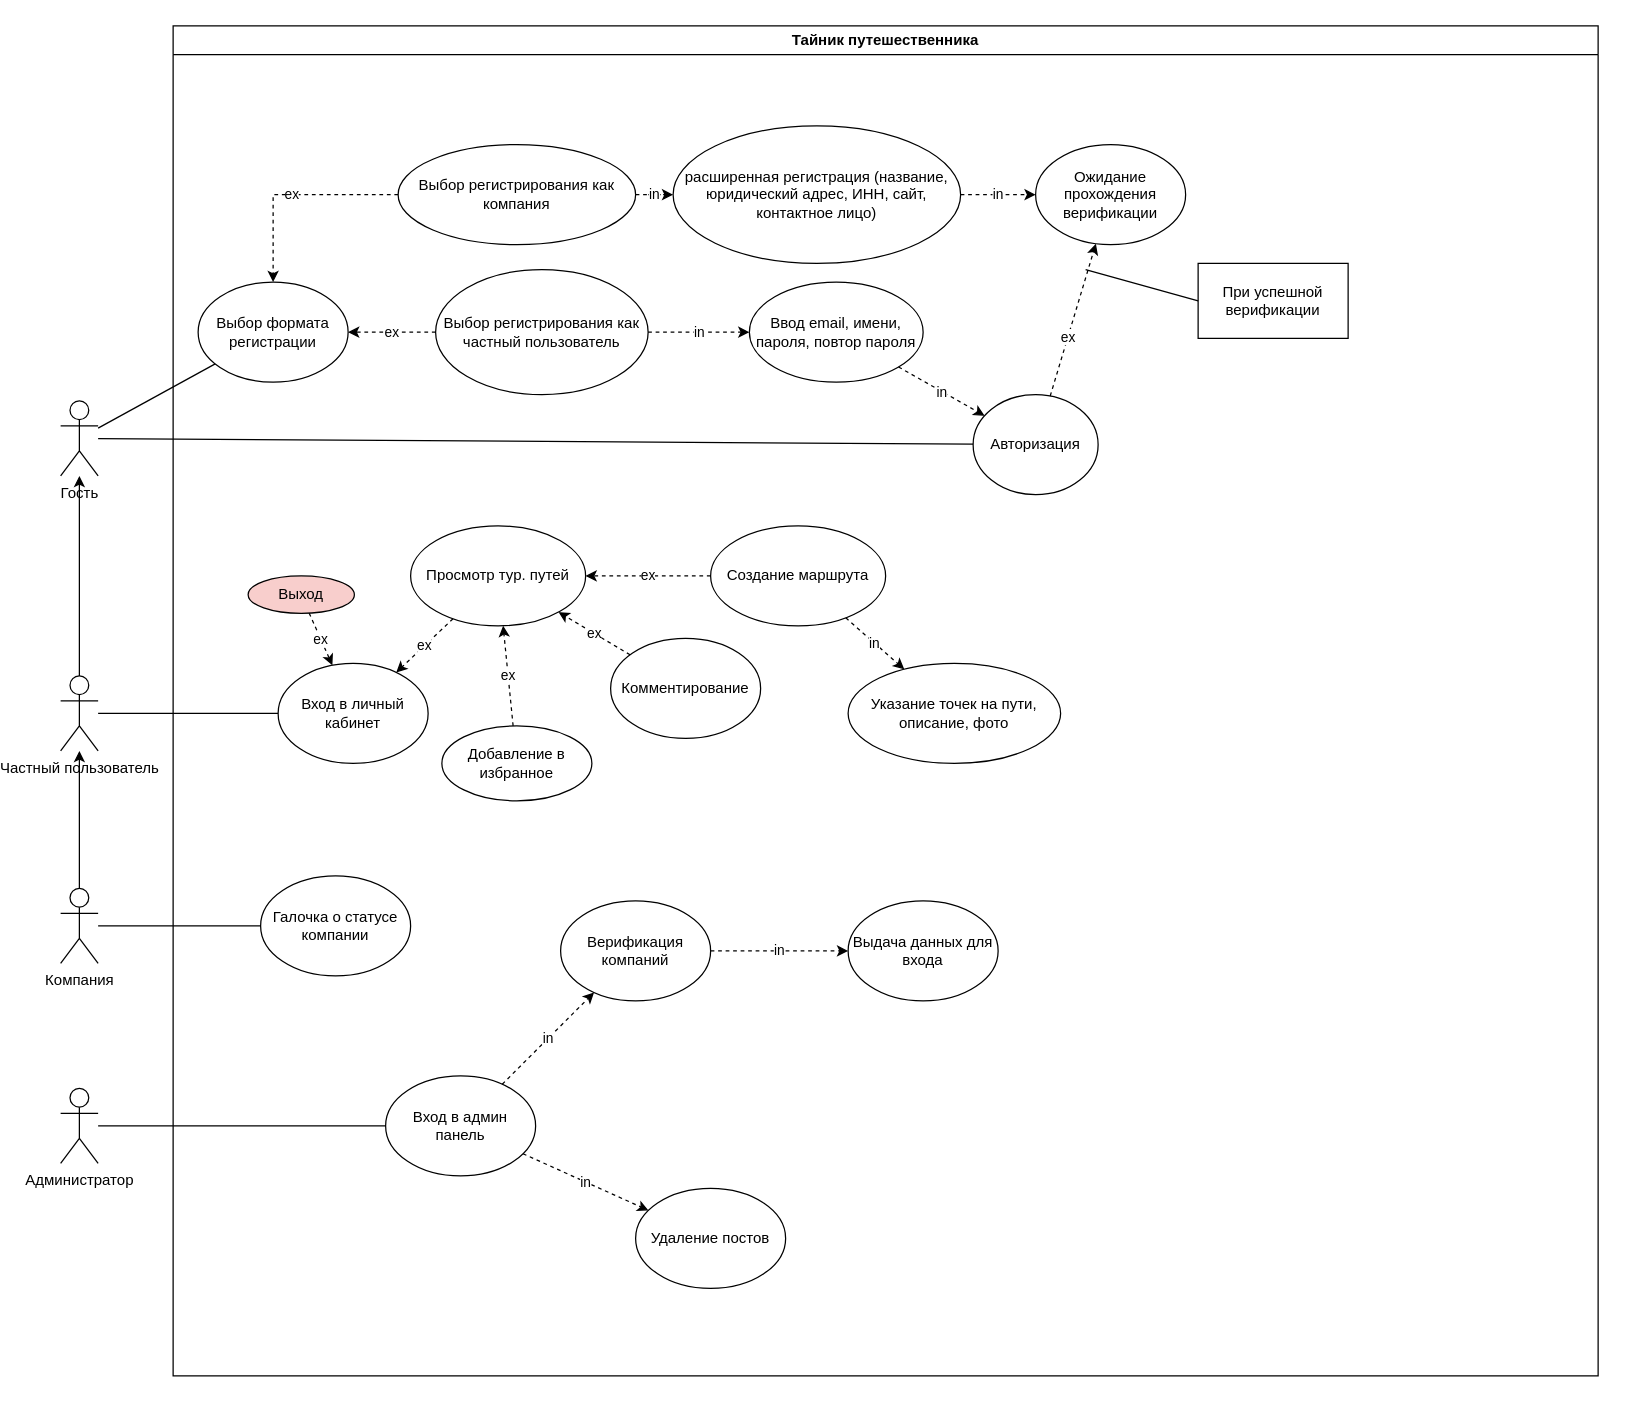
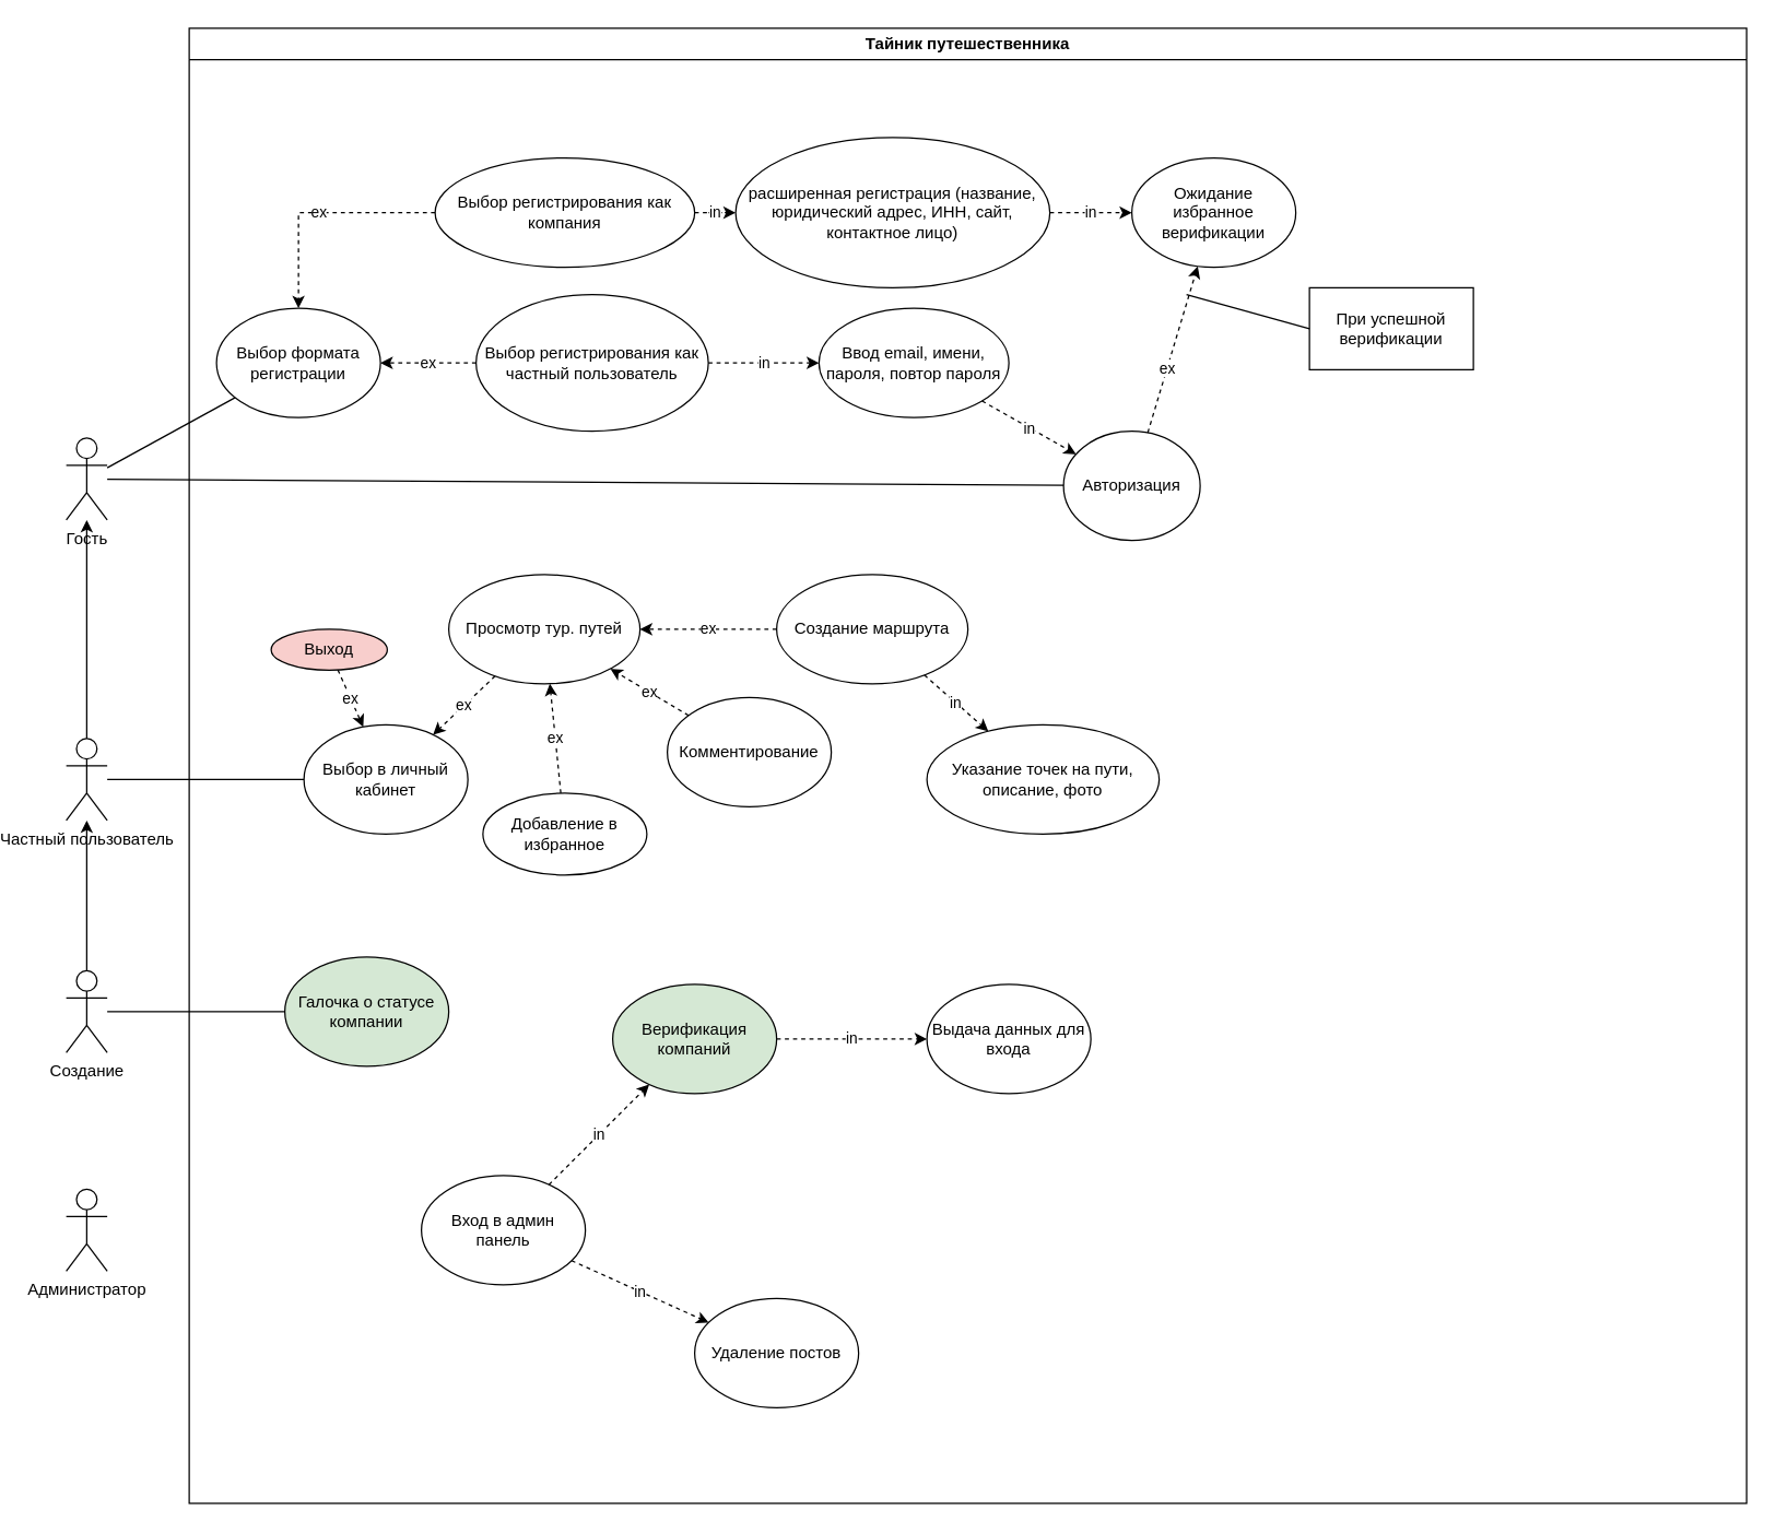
- <mxCell id="26" value="Ожидание прохождения верификации" style="ellipse;whiteSpace=wrap;html=1;" parent="2" vertex="1"><mxGeometry x="690" y="95" width="120" height="80" as="geometry" /></mxCell>
+ <mxCell id="26" value="Ожидание избранное верификации" style="ellipse;whiteSpace=wrap;html=1;" parent="2" vertex="1"><mxGeometry x="690" y="95" width="120" height="80" as="geometry" /></mxCell>
- <mxCell id="23" value="Вход в личный кабинет" style="ellipse;whiteSpace=wrap;html=1;" vertex="1" parent="2"><mxGeometry x="84" y="510" width="120" height="80" as="geometry" /></mxCell>
+ <mxCell id="23" value="Выбор в личный кабинет" style="ellipse;whiteSpace=wrap;html=1;" vertex="1" parent="2"><mxGeometry x="84" y="510" width="120" height="80" as="geometry" /></mxCell>
- <mxCell id="22" value="Галочка о статусе компании" style="ellipse;whiteSpace=wrap;html=1;" vertex="1" parent="2"><mxGeometry x="70" y="680" width="120" height="80" as="geometry" /></mxCell>
+ <mxCell id="22" value="Галочка о статусе компании" style="ellipse;whiteSpace=wrap;html=1;fillColor=#d5e8d4;" vertex="1" parent="2"><mxGeometry x="70" y="680" width="120" height="80" as="geometry" /></mxCell>
- <mxCell id="3" value="Верификация компаний" style="ellipse;whiteSpace=wrap;html=1;" parent="2" vertex="1"><mxGeometry x="310" y="700" width="120" height="80" as="geometry" /></mxCell>
+ <mxCell id="3" value="Верификация компаний" style="ellipse;whiteSpace=wrap;html=1;fillColor=#d5e8d4;" parent="2" vertex="1"><mxGeometry x="310" y="700" width="120" height="80" as="geometry" /></mxCell>
- <mxCell id="41" value="Компания" style="shape=umlActor;verticalLabelPosition=bottom;verticalAlign=top;html=1;outlineConnect=0;" parent="1" vertex="1"><mxGeometry x="20" y="710" width="30" height="60" as="geometry" /></mxCell>
+ <mxCell id="41" value="Создание" style="shape=umlActor;verticalLabelPosition=bottom;verticalAlign=top;html=1;outlineConnect=0;" parent="1" vertex="1"><mxGeometry x="20" y="710" width="30" height="60" as="geometry" /></mxCell>
- <mxCell id="47" value="" style="endArrow=none;html=1;rounded=0;" parent="1" source="6" target="42" edge="1"><mxGeometry width="50" height="50" relative="1" as="geometry"><mxPoint x="1021" y="680" as="sourcePoint" /><mxPoint x="1071" y="630" as="targetPoint" /></mxGeometry></mxCell>
